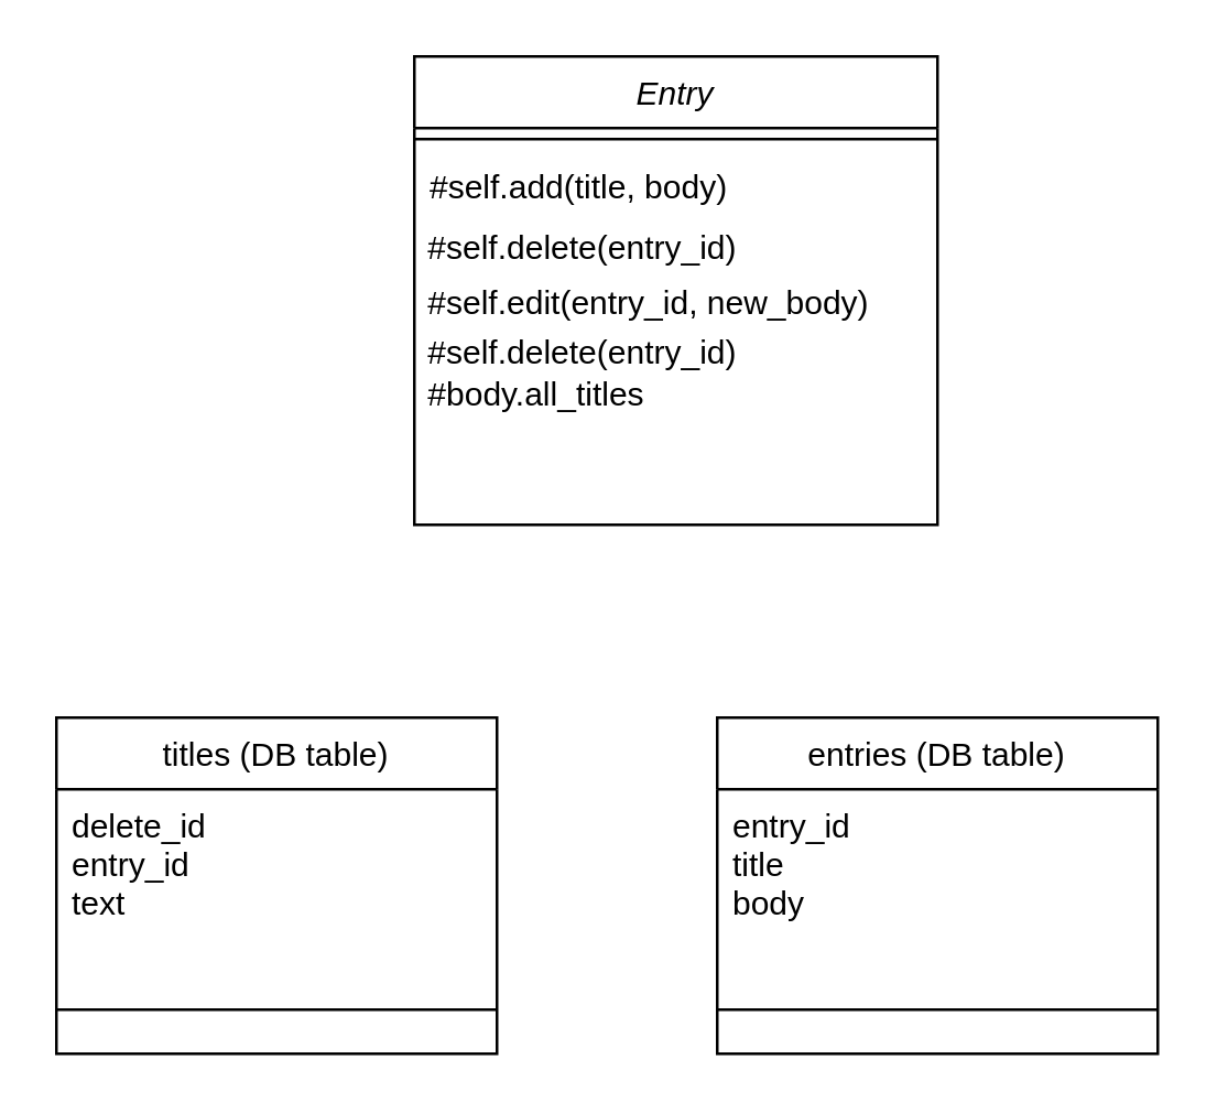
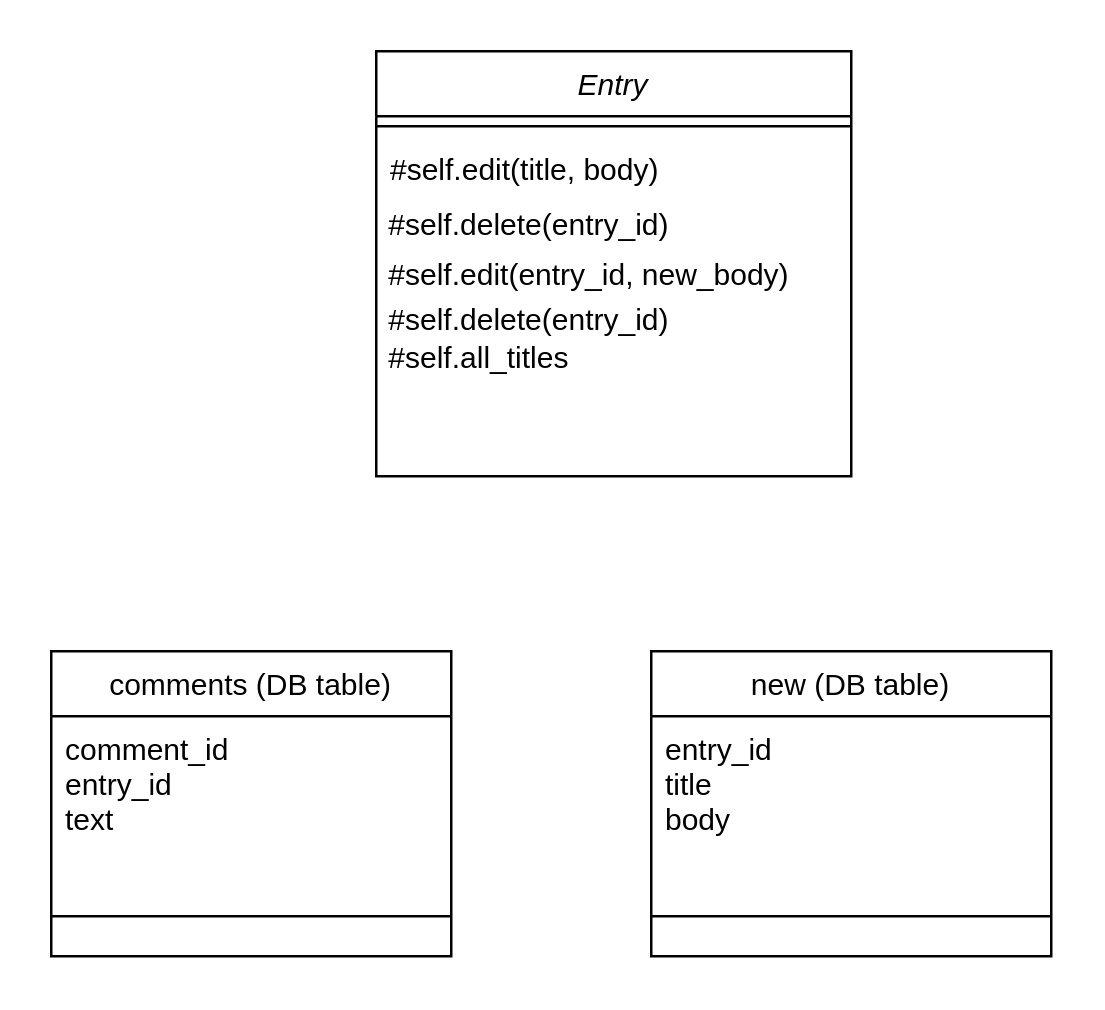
- <mxCell id="4" value="#self.add(title, body)" style="text;align=left;verticalAlign=top;spacingLeft=4;spacingRight=4;overflow=hidden;rotatable=0;points=[[0,0.5],[1,0.5]];portConstraint=eastwest;" parent="2" vertex="1"><mxGeometry y="34" width="190" height="26" as="geometry" /></mxCell>
+ <mxCell id="4" value="#self.edit(title, body)" style="text;align=left;verticalAlign=top;spacingLeft=4;spacingRight=4;overflow=hidden;rotatable=0;points=[[0,0.5],[1,0.5]];portConstraint=eastwest;" parent="2" vertex="1"><mxGeometry y="34" width="190" height="26" as="geometry" /></mxCell>
- <mxCell id="7" value="&amp;nbsp;#self.delete(entry_id)&lt;br&gt;&amp;nbsp;#body.all_titles" style="text;html=1;align=left;verticalAlign=middle;resizable=0;points=[];autosize=1;" parent="2" vertex="1"><mxGeometry y="100" width="190" height="30" as="geometry" /></mxCell>
+ <mxCell id="7" value="&amp;nbsp;#self.delete(entry_id)&lt;br&gt;&amp;nbsp;#self.all_titles" style="text;html=1;align=left;verticalAlign=middle;resizable=0;points=[];autosize=1;" parent="2" vertex="1"><mxGeometry y="100" width="190" height="30" as="geometry" /></mxCell>
- <mxCell id="11" value="titles (DB table)" style="swimlane;fontStyle=0;align=center;verticalAlign=top;childLayout=stackLayout;horizontal=1;startSize=26;horizontalStack=0;resizeParent=1;resizeLast=0;collapsible=1;marginBottom=0;rounded=0;shadow=0;strokeWidth=1;" parent="1" vertex="1"><mxGeometry x="20" y="260" width="160" height="122" as="geometry"><mxRectangle x="340" y="380" width="170" height="26" as="alternateBounds" /></mxGeometry></mxCell>
+ <mxCell id="11" value="comments (DB table)" style="swimlane;fontStyle=0;align=center;verticalAlign=top;childLayout=stackLayout;horizontal=1;startSize=26;horizontalStack=0;resizeParent=1;resizeLast=0;collapsible=1;marginBottom=0;rounded=0;shadow=0;strokeWidth=1;" parent="1" vertex="1"><mxGeometry x="20" y="260" width="160" height="122" as="geometry"><mxRectangle x="340" y="380" width="170" height="26" as="alternateBounds" /></mxGeometry></mxCell>
- <mxCell id="8" value="entries (DB table)" style="swimlane;fontStyle=0;align=center;verticalAlign=top;childLayout=stackLayout;horizontal=1;startSize=26;horizontalStack=0;resizeParent=1;resizeLast=0;collapsible=1;marginBottom=0;rounded=0;shadow=0;strokeWidth=1;" parent="1" vertex="1"><mxGeometry x="260" y="260" width="160" height="122" as="geometry"><mxRectangle x="340" y="380" width="170" height="26" as="alternateBounds" /></mxGeometry></mxCell>
+ <mxCell id="8" value="new (DB table)" style="swimlane;fontStyle=0;align=center;verticalAlign=top;childLayout=stackLayout;horizontal=1;startSize=26;horizontalStack=0;resizeParent=1;resizeLast=0;collapsible=1;marginBottom=0;rounded=0;shadow=0;strokeWidth=1;" parent="1" vertex="1"><mxGeometry x="260" y="260" width="160" height="122" as="geometry"><mxRectangle x="340" y="380" width="170" height="26" as="alternateBounds" /></mxGeometry></mxCell>
- <mxCell id="12" value="delete_id&#10;entry_id&#10;text" style="text;align=left;verticalAlign=top;spacingLeft=4;spacingRight=4;overflow=hidden;rotatable=0;points=[[0,0.5],[1,0.5]];portConstraint=eastwest;" parent="11" vertex="1"><mxGeometry y="26" width="160" height="64" as="geometry" /></mxCell>
+ <mxCell id="12" value="comment_id&#10;entry_id&#10;text" style="text;align=left;verticalAlign=top;spacingLeft=4;spacingRight=4;overflow=hidden;rotatable=0;points=[[0,0.5],[1,0.5]];portConstraint=eastwest;" parent="11" vertex="1"><mxGeometry y="26" width="160" height="64" as="geometry" /></mxCell>
